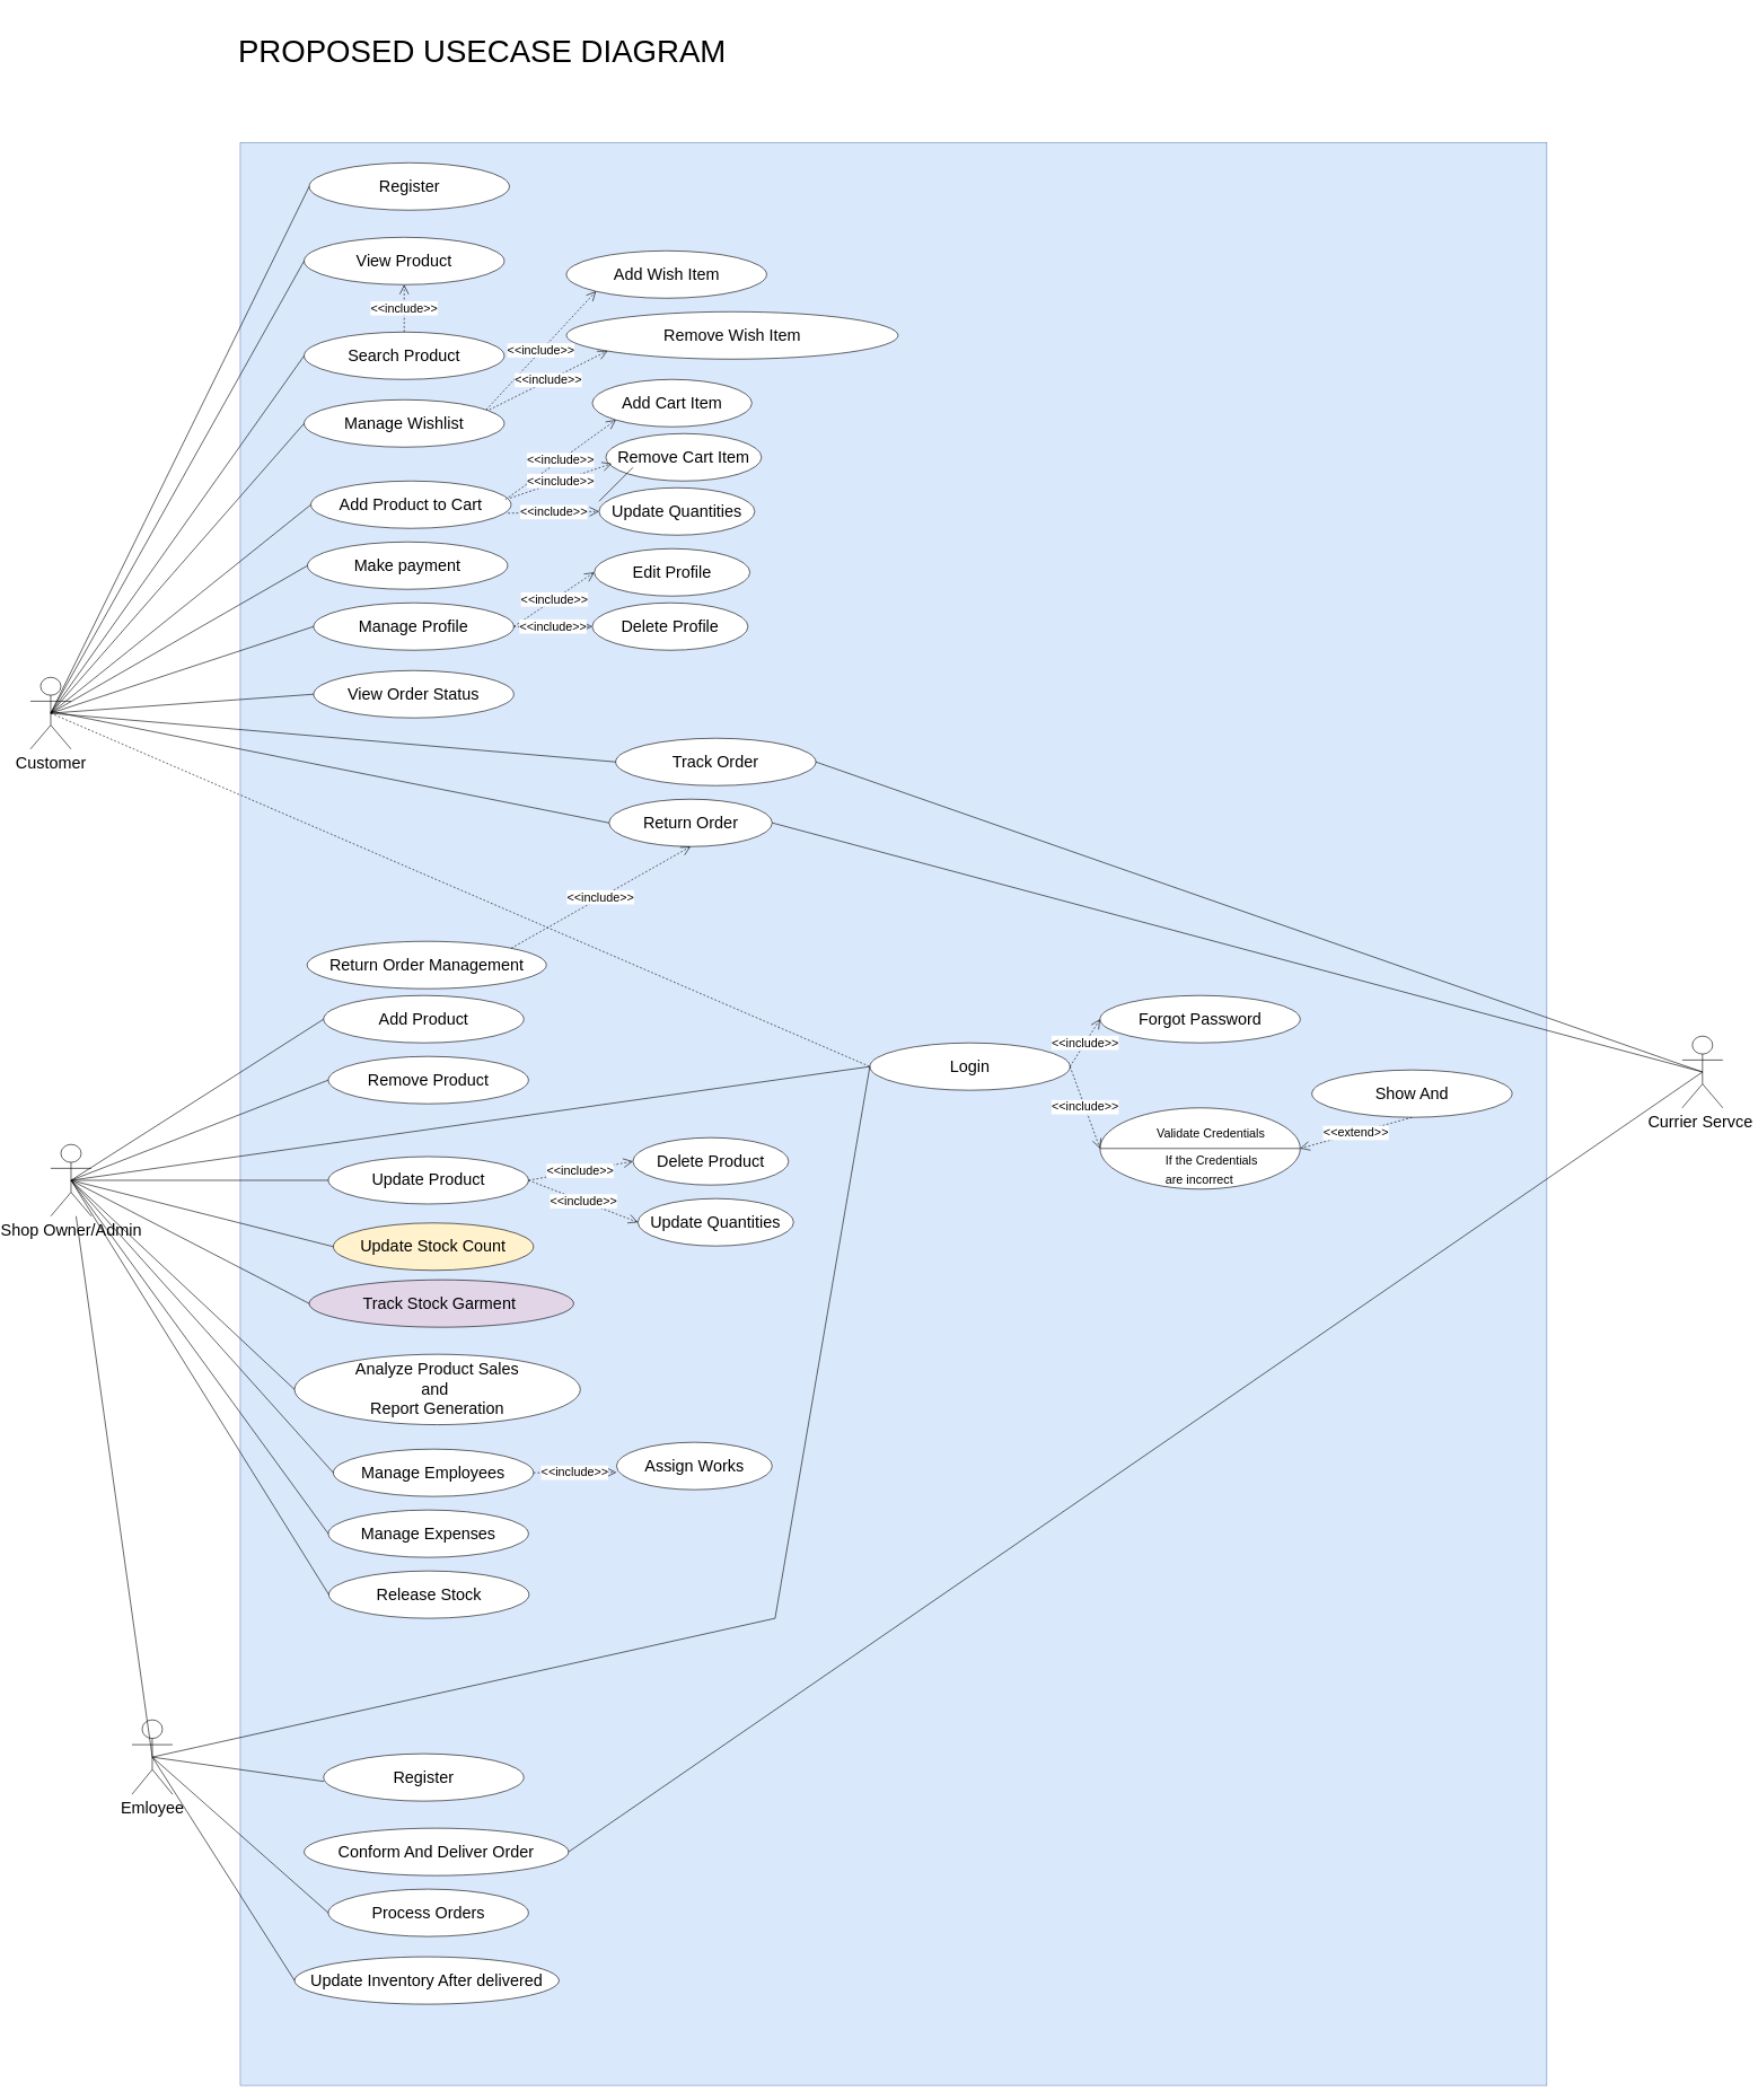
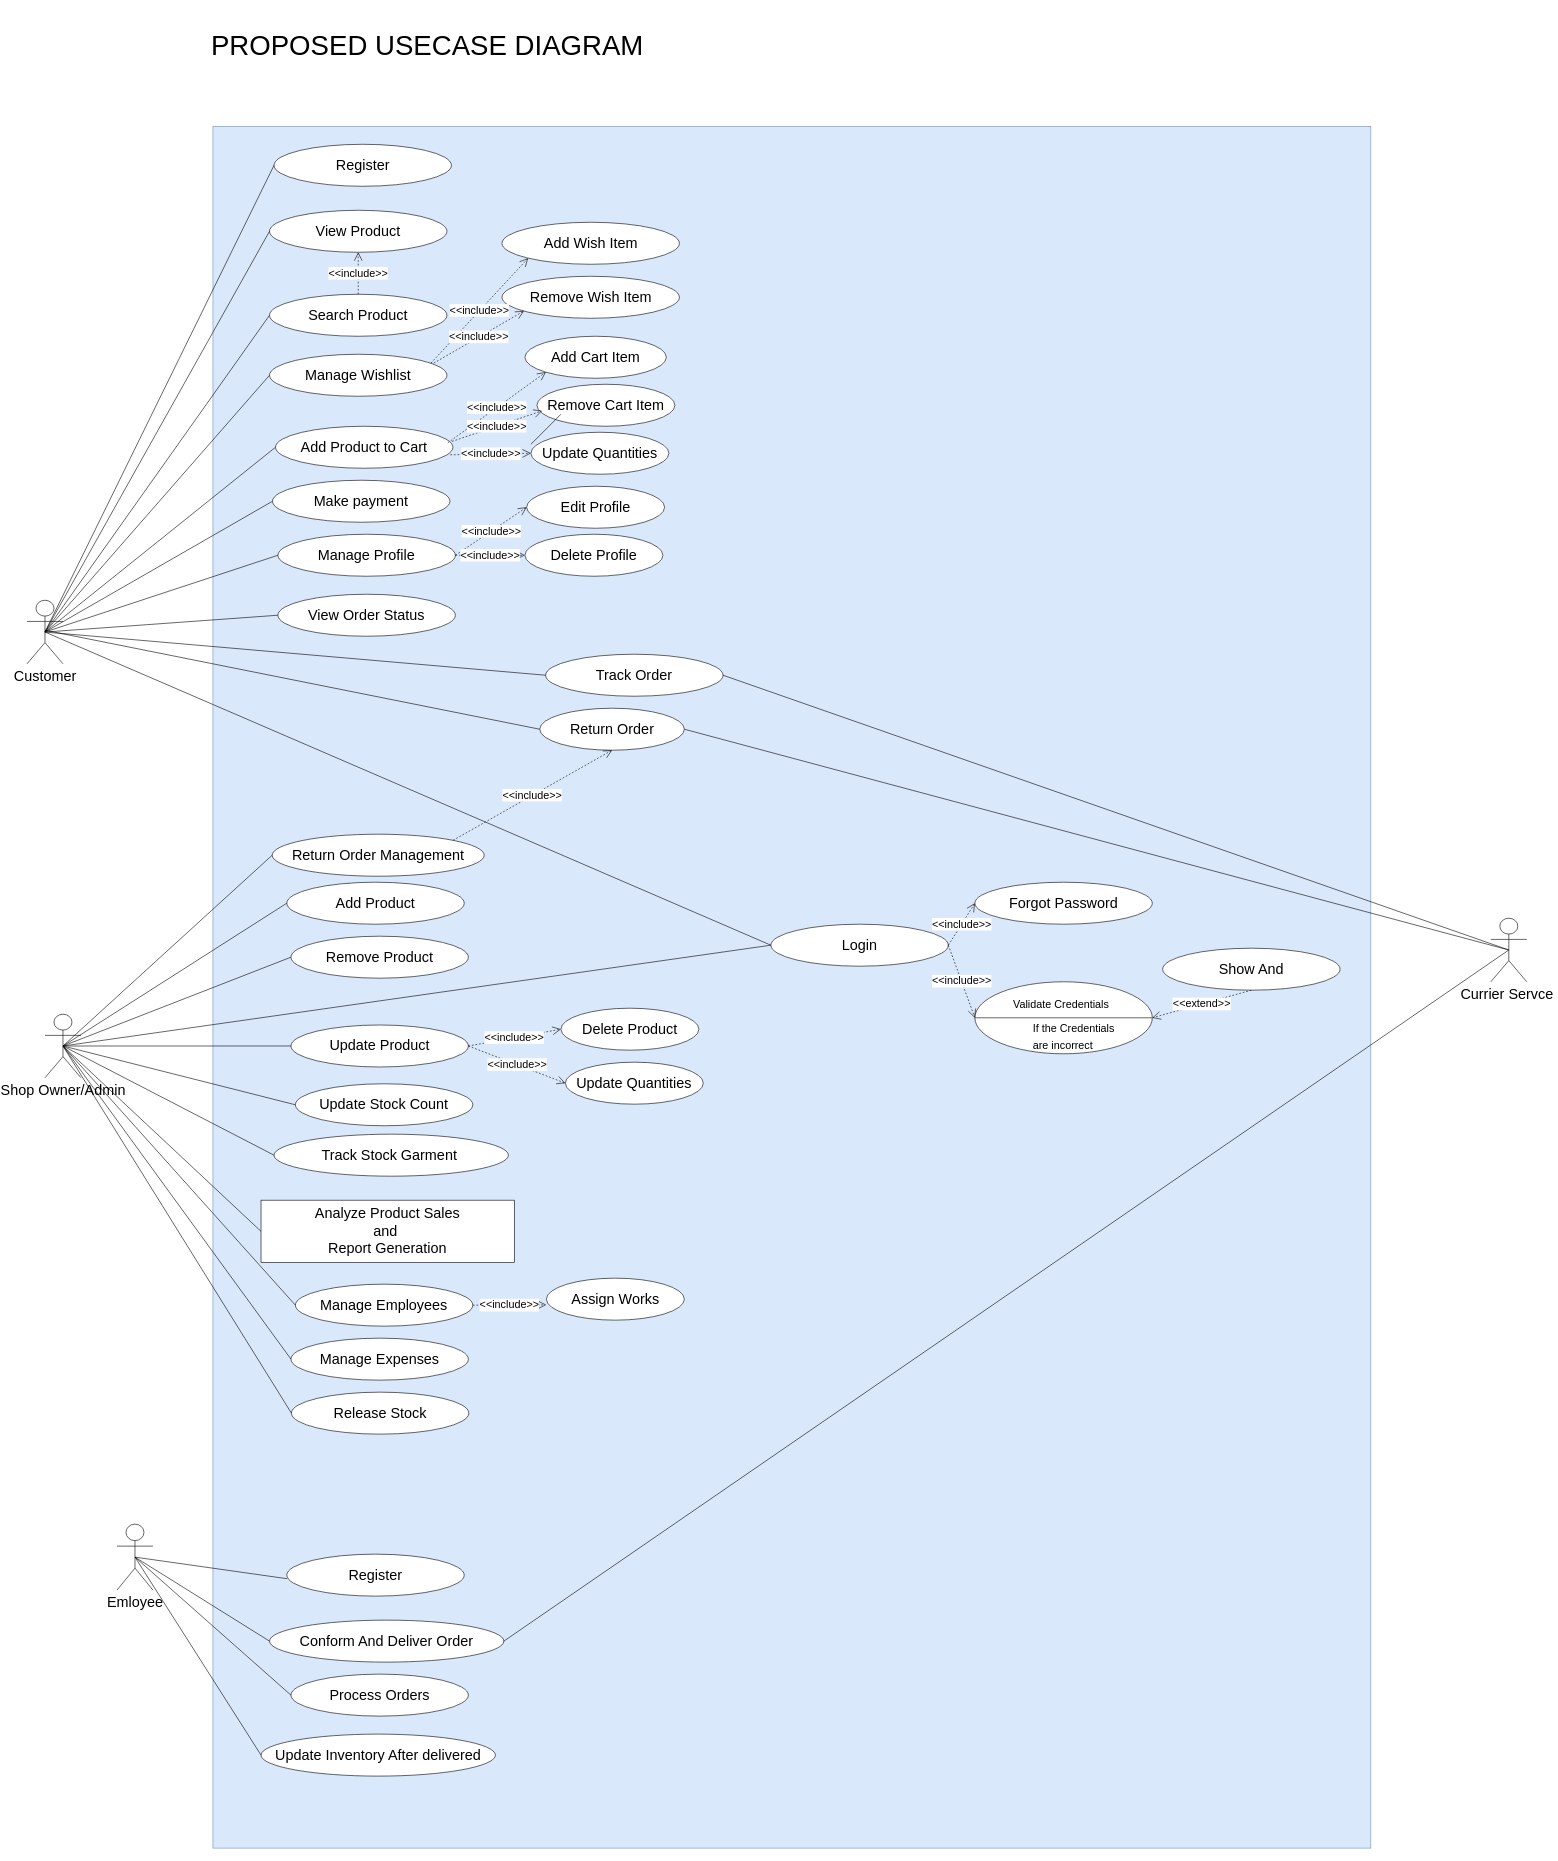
- <mxCell id="31" value="&lt;span style=&quot;font-size: 24px;&quot;&gt;Remove Wish Item&lt;/span&gt;" style="ellipse;whiteSpace=wrap;html=1;" parent="1" vertex="1"><mxGeometry x="811.75" y="460" width="490" height="70" as="geometry" /></mxCell>
+ <mxCell id="31" value="&lt;span style=&quot;font-size: 24px;&quot;&gt;Remove Wish Item&lt;/span&gt;" style="ellipse;whiteSpace=wrap;html=1;" parent="1" vertex="1"><mxGeometry x="811.75" y="460" width="295.75" height="70" as="geometry" /></mxCell>
- <mxCell id="87" value="" style="endArrow=none;html=1;rounded=0;entryX=0;entryY=0.5;entryDx=0;entryDy=0;exitX=0.5;exitY=0.5;exitDx=0;exitDy=0;exitPerimeter=0;dashed=1;" parent="1" source="14" target="4" edge="1"><mxGeometry width="50" height="50" relative="1" as="geometry"><mxPoint x="90" y="1753" as="sourcePoint" /><mxPoint x="439" y="1435" as="targetPoint" /></mxGeometry></mxCell>
+ <mxCell id="87" value="" style="endArrow=none;html=1;rounded=0;entryX=0;entryY=0.5;entryDx=0;entryDy=0;exitX=0.5;exitY=0.5;exitDx=0;exitDy=0;exitPerimeter=0;" parent="1" source="14" target="4" edge="1"><mxGeometry width="50" height="50" relative="1" as="geometry"><mxPoint x="90" y="1753" as="sourcePoint" /><mxPoint x="439" y="1435" as="targetPoint" /></mxGeometry></mxCell>
+ <mxCell id="77" value="" style="endArrow=none;html=1;rounded=0;entryX=0;entryY=0.5;entryDx=0;entryDy=0;exitX=0.5;exitY=0.5;exitDx=0;exitDy=0;exitPerimeter=0;" parent="1" source="16" target="44" edge="1"><mxGeometry width="50" height="50" relative="1" as="geometry"><mxPoint x="-107" y="1719" as="sourcePoint" /><mxPoint x="267" y="1291" as="targetPoint" /></mxGeometry></mxCell>
- <mxCell id="50" value="&lt;font style=&quot;font-size: 18px;&quot;&gt;Validate Credentials&lt;/font&gt;" style="text;html=1;align=center;verticalAlign=middle;whiteSpace=wrap;rounded=0;fontSize=46;" parent="1" vertex="1"><mxGeometry x="1664.03" y="1645" width="200" height="40" as="geometry" /></mxCell>
+ <mxCell id="50" value="&lt;font style=&quot;font-size: 18px;&quot;&gt;Validate Credentials&lt;/font&gt;" style="text;html=1;align=center;verticalAlign=middle;whiteSpace=wrap;rounded=0;fontSize=46;" parent="1" vertex="1"><mxGeometry x="1644.03" y="1645" width="200" height="40" as="geometry" /></mxCell>
- <mxCell id="19" value="&lt;font style=&quot;font-size: 24px;&quot;&gt;Update Stock Count&lt;/font&gt;" style="ellipse;whiteSpace=wrap;html=1;fillColor=#fff2cc;" parent="1" vertex="1"><mxGeometry x="467.4" y="1806" width="295.75" height="70" as="geometry" /></mxCell>
+ <mxCell id="19" value="&lt;font style=&quot;font-size: 24px;&quot;&gt;Update Stock Count&lt;/font&gt;" style="ellipse;whiteSpace=wrap;html=1;" parent="1" vertex="1"><mxGeometry x="467.4" y="1806" width="295.75" height="70" as="geometry" /></mxCell>
- <mxCell id="20" value="&lt;font style=&quot;font-size: 24px;&quot;&gt;Track Stock Garment&amp;nbsp;&lt;/font&gt;" style="ellipse;whiteSpace=wrap;html=1;fillColor=#e1d5e7;" parent="1" vertex="1"><mxGeometry x="431.78" y="1890" width="390.69" height="70" as="geometry" /></mxCell>
+ <mxCell id="20" value="&lt;font style=&quot;font-size: 24px;&quot;&gt;Track Stock Garment&amp;nbsp;&lt;/font&gt;" style="ellipse;whiteSpace=wrap;html=1;" parent="1" vertex="1"><mxGeometry x="431.78" y="1890" width="390.69" height="70" as="geometry" /></mxCell>
- <mxCell id="21" value="&lt;font style=&quot;font-size: 24px;&quot;&gt;Analyze Product Sales&lt;br&gt;and&amp;nbsp;&lt;br&gt;Report Generation&lt;/font&gt;" style="ellipse;whiteSpace=wrap;html=1;" parent="1" vertex="1"><mxGeometry x="410.11" y="2000" width="422.15" height="104" as="geometry" /></mxCell>
+ <mxCell id="21" value="&lt;font style=&quot;font-size: 24px;&quot;&gt;Analyze Product Sales&lt;br&gt;and&amp;nbsp;&lt;br&gt;Report Generation&lt;/font&gt;" style="whiteSpace=wrap;html=1;rounded=0;" parent="1" vertex="1"><mxGeometry x="410.11" y="2000" width="422.15" height="104" as="geometry" /></mxCell>
- <mxCell id="90" value="" style="endArrow=none;html=1;rounded=0;exitX=0.5;exitY=0.5;exitDx=0;exitDy=0;exitPerimeter=0;" parent="1" source="25" target="16" edge="1"><mxGeometry width="50" height="50" relative="1" as="geometry"><mxPoint x="-80" y="2988" as="sourcePoint" /><mxPoint x="293" y="2750" as="targetPoint" /></mxGeometry></mxCell>
+ <mxCell id="90" value="" style="endArrow=none;html=1;rounded=0;entryX=0;entryY=0.5;entryDx=0;entryDy=0;exitX=0.5;exitY=0.5;exitDx=0;exitDy=0;exitPerimeter=0;" parent="1" source="25" target="27" edge="1"><mxGeometry width="50" height="50" relative="1" as="geometry"><mxPoint x="-80" y="2988" as="sourcePoint" /><mxPoint x="293" y="2750" as="targetPoint" /></mxGeometry></mxCell>
- <mxCell id="93" value="" style="endArrow=none;html=1;rounded=0;entryX=0;entryY=0.5;entryDx=0;entryDy=0;exitX=0.5;exitY=0.5;exitDx=0;exitDy=0;exitPerimeter=0;" parent="1" source="25" target="4" edge="1"><mxGeometry width="50" height="50" relative="1" as="geometry"><mxPoint x="-50" y="3018" as="sourcePoint" /><mxPoint x="323" y="2780" as="targetPoint" /><Array as="points"><mxPoint x="1120" y="2390" /></Array></mxGeometry></mxCell>
